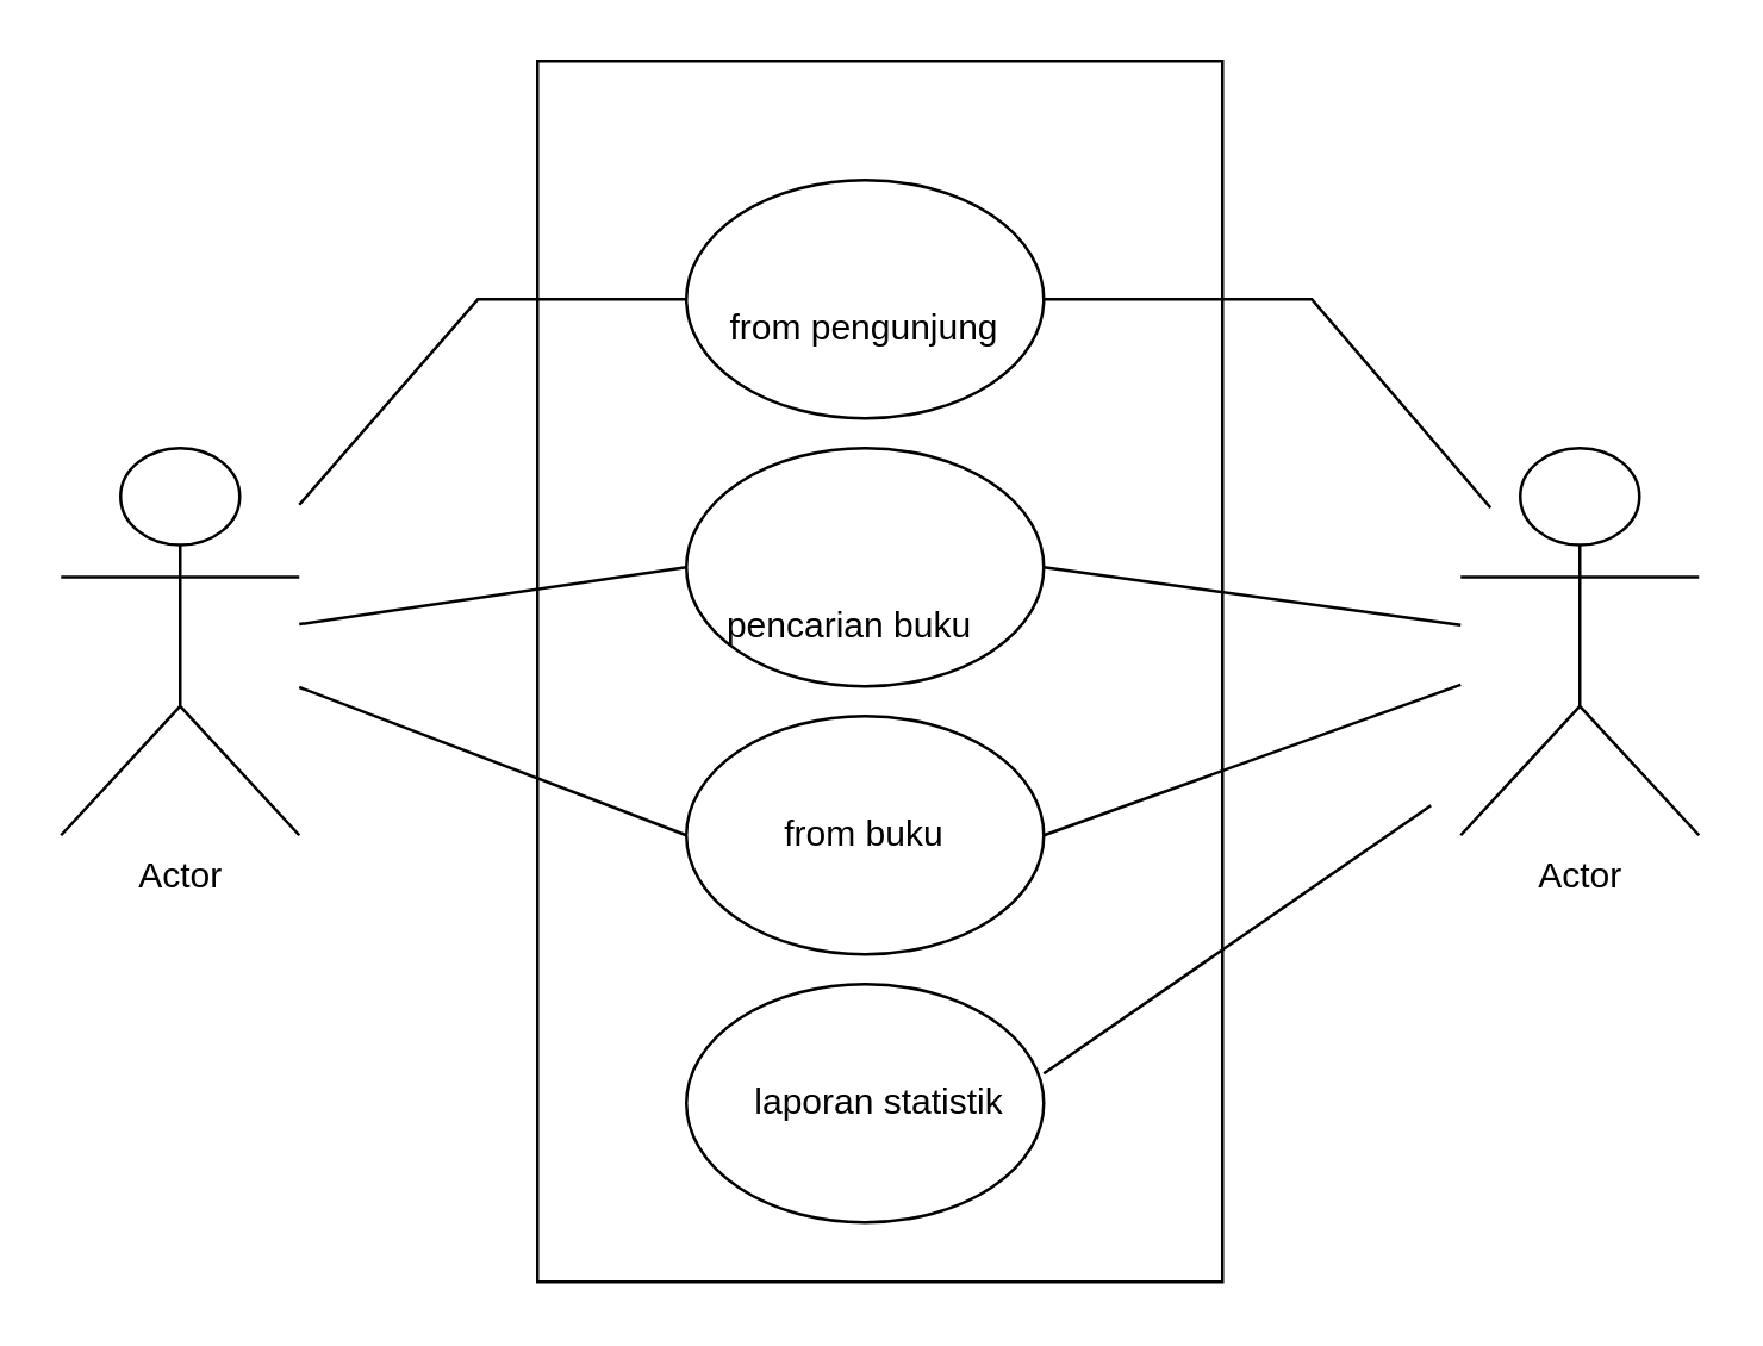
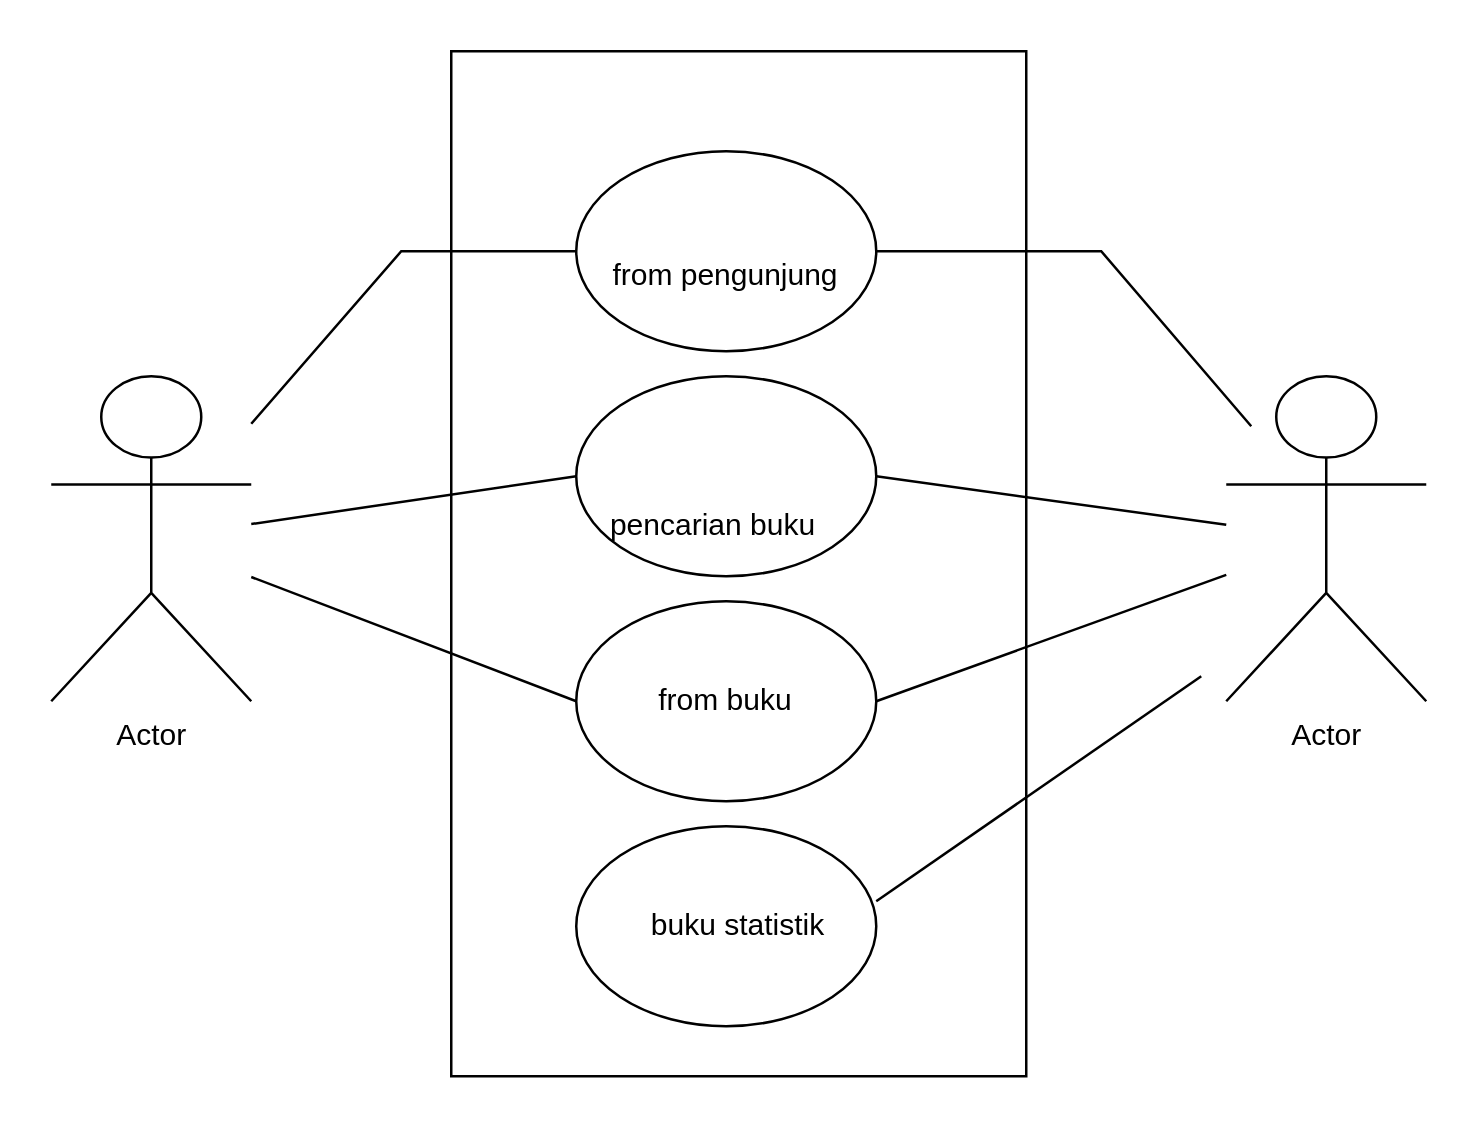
- <mxCell id="12" value="laporan statistik" style="text;html=1;strokeColor=none;fillColor=none;align=center;verticalAlign=middle;whiteSpace=wrap;rounded=0;" vertex="1" parent="1"><mxGeometry x="245" y="355" width="100" height="30" as="geometry" /></mxCell>
+ <mxCell id="12" value="buku statistik" style="text;html=1;strokeColor=none;fillColor=none;align=center;verticalAlign=middle;whiteSpace=wrap;rounded=0;" vertex="1" parent="1"><mxGeometry x="245" y="355" width="100" height="30" as="geometry" /></mxCell>
